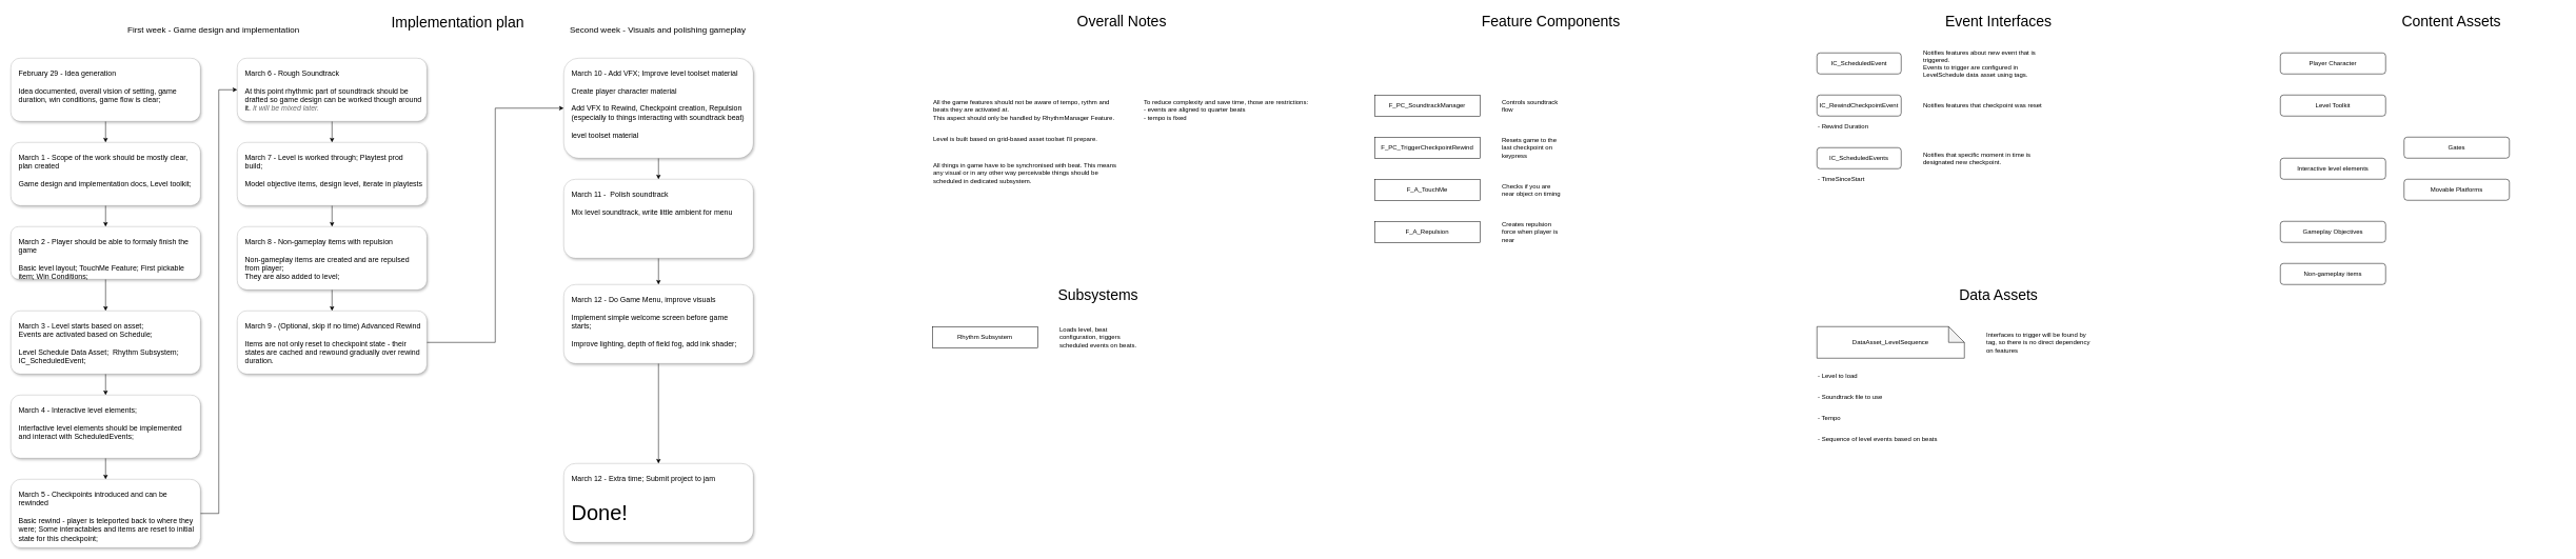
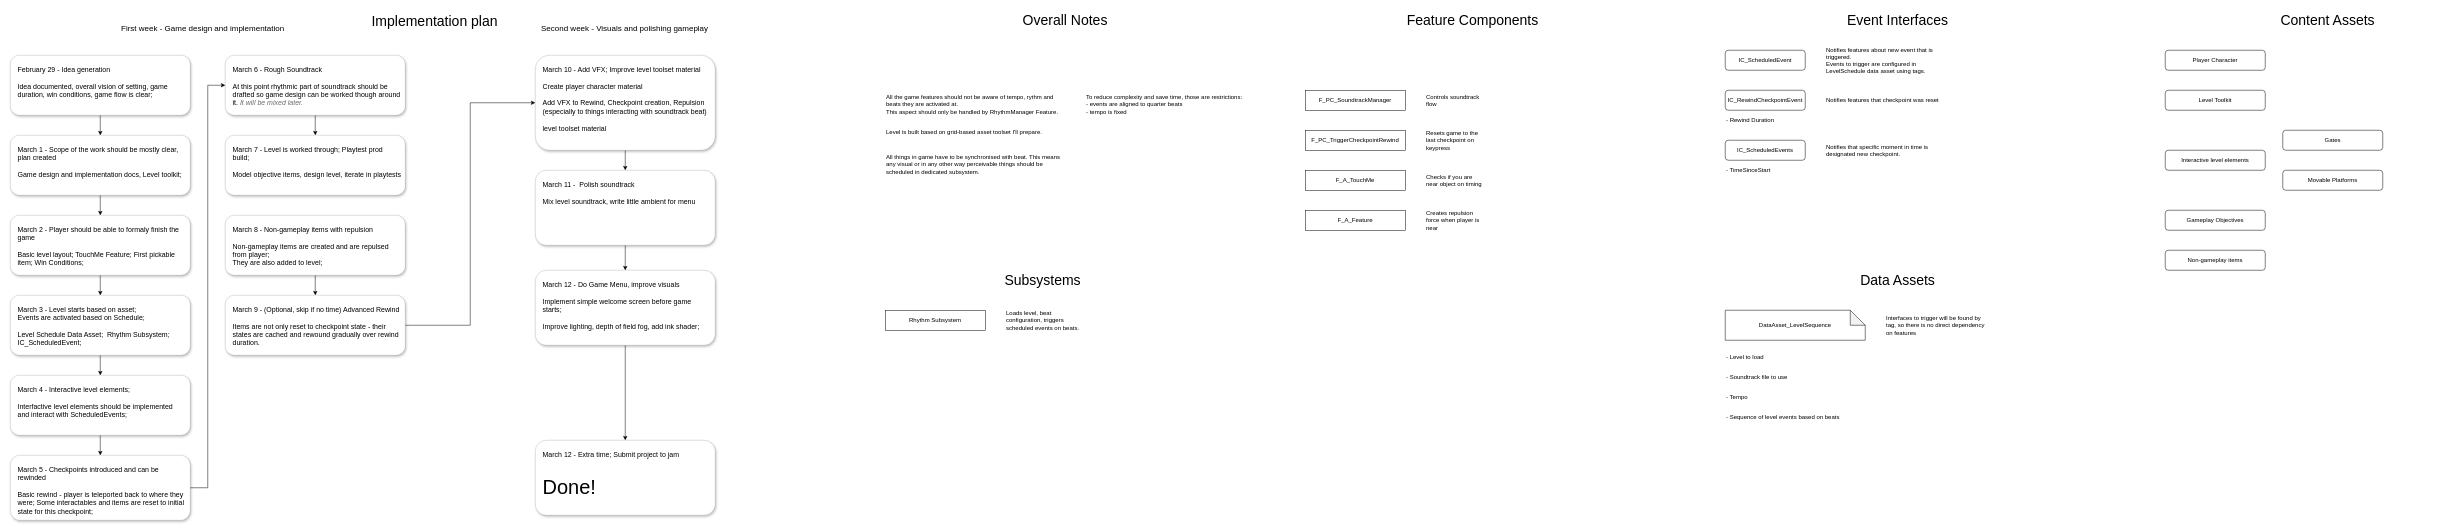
- <mxCell id="64" value="" style="edgeStyle=orthogonalEdgeStyle;rounded=0;orthogonalLoop=1;jettySize=auto;html=1;" parent="1" source="65" target="54" edge="1"><mxGeometry relative="1" as="geometry" /></mxCell>
- <mxCell id="13" value="F_A_Repulsion" style="rounded=0;whiteSpace=wrap;html=1;" parent="1" vertex="1"><mxGeometry x="2610" y="420" width="200" height="40" as="geometry" /></mxCell>
+ <mxCell id="13" value="F_A_Feature" style="rounded=0;whiteSpace=wrap;html=1;" parent="1" vertex="1"><mxGeometry x="2610" y="420" width="200" height="40" as="geometry" /></mxCell>
- <mxCell id="41" value="March 2 - Player should be able to formaly finish the game&lt;br&gt;&lt;br&gt;Basic level layout; TouchMe Feature; First pickable item; Win Conditions;" style="text;html=1;align=left;verticalAlign=top;whiteSpace=wrap;rounded=1;fontSize=14;fillColor=default;glass=0;shadow=1;strokeColor=default;strokeWidth=0.25;spacingTop=5;spacing=10;spacingLeft=5;" parent="1" vertex="1"><mxGeometry x="20" y="430" width="360" height="100" as="geometry" /></mxCell>
+ <mxCell id="41" value="March 2 - Player should be able to formaly finish the game&lt;br&gt;&lt;br&gt;Basic level layout; TouchMe Feature; First pickable item; Win Conditions;" style="text;html=1;align=left;verticalAlign=top;whiteSpace=wrap;rounded=1;fontSize=14;fillColor=default;glass=0;shadow=1;strokeColor=default;strokeWidth=0.25;spacingTop=5;spacing=10;spacingLeft=5;" parent="1" vertex="1"><mxGeometry x="20" y="430" width="360" height="120" as="geometry" /></mxCell>
